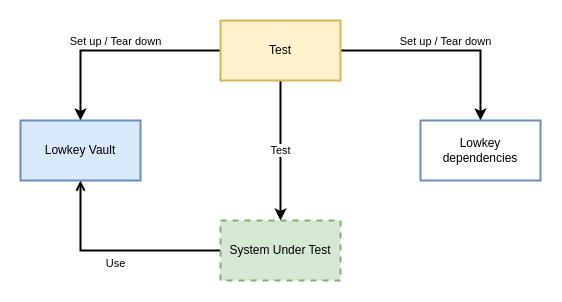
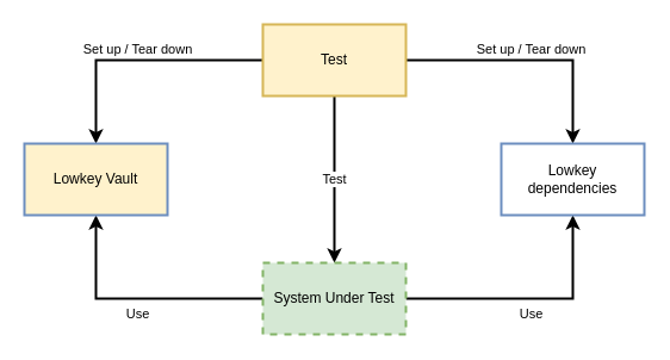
- <mxCell id="9" value="Lowkey Vault" style="rounded=0;whiteSpace=wrap;html=1;fillColor=#dae8fc;strokeColor=#6c8ebf;strokeWidth=2;" parent="1" vertex="1"><mxGeometry x="20" y="120" width="120" height="60" as="geometry" /></mxCell>
+ <mxCell id="9" value="Lowkey Vault" style="rounded=0;whiteSpace=wrap;html=1;fillColor=#fff2cc;strokeColor=#6c8ebf;strokeWidth=2;" parent="1" vertex="1"><mxGeometry x="20" y="120" width="120" height="60" as="geometry" /></mxCell>
- <mxCell id="6" value="Use" style="edgeStyle=orthogonalEdgeStyle;rounded=0;orthogonalLoop=1;jettySize=auto;html=1;exitX=0;exitY=0.5;exitDx=0;exitDy=0;entryX=0.5;entryY=1;entryDx=0;entryDy=0;labelPosition=center;verticalLabelPosition=bottom;align=center;verticalAlign=top;strokeWidth=2;endArrow=open;" parent="1" source="8" target="9" edge="1"><mxGeometry relative="1" as="geometry" /></mxCell>
+ <mxCell id="6" value="Use" style="edgeStyle=orthogonalEdgeStyle;rounded=0;orthogonalLoop=1;jettySize=auto;html=1;exitX=0;exitY=0.5;exitDx=0;exitDy=0;entryX=0.5;entryY=1;entryDx=0;entryDy=0;labelPosition=center;verticalLabelPosition=bottom;align=center;verticalAlign=top;strokeWidth=2;" parent="1" source="8" target="9" edge="1"><mxGeometry relative="1" as="geometry" /></mxCell>
+ <mxCell id="7" value="Use" style="edgeStyle=orthogonalEdgeStyle;rounded=0;orthogonalLoop=1;jettySize=auto;html=1;exitX=1;exitY=0.5;exitDx=0;exitDy=0;entryX=0.5;entryY=1;entryDx=0;entryDy=0;labelPosition=center;verticalLabelPosition=bottom;align=center;verticalAlign=top;strokeWidth=2;" parent="1" source="8" target="10" edge="1"><mxGeometry relative="1" as="geometry" /></mxCell>
